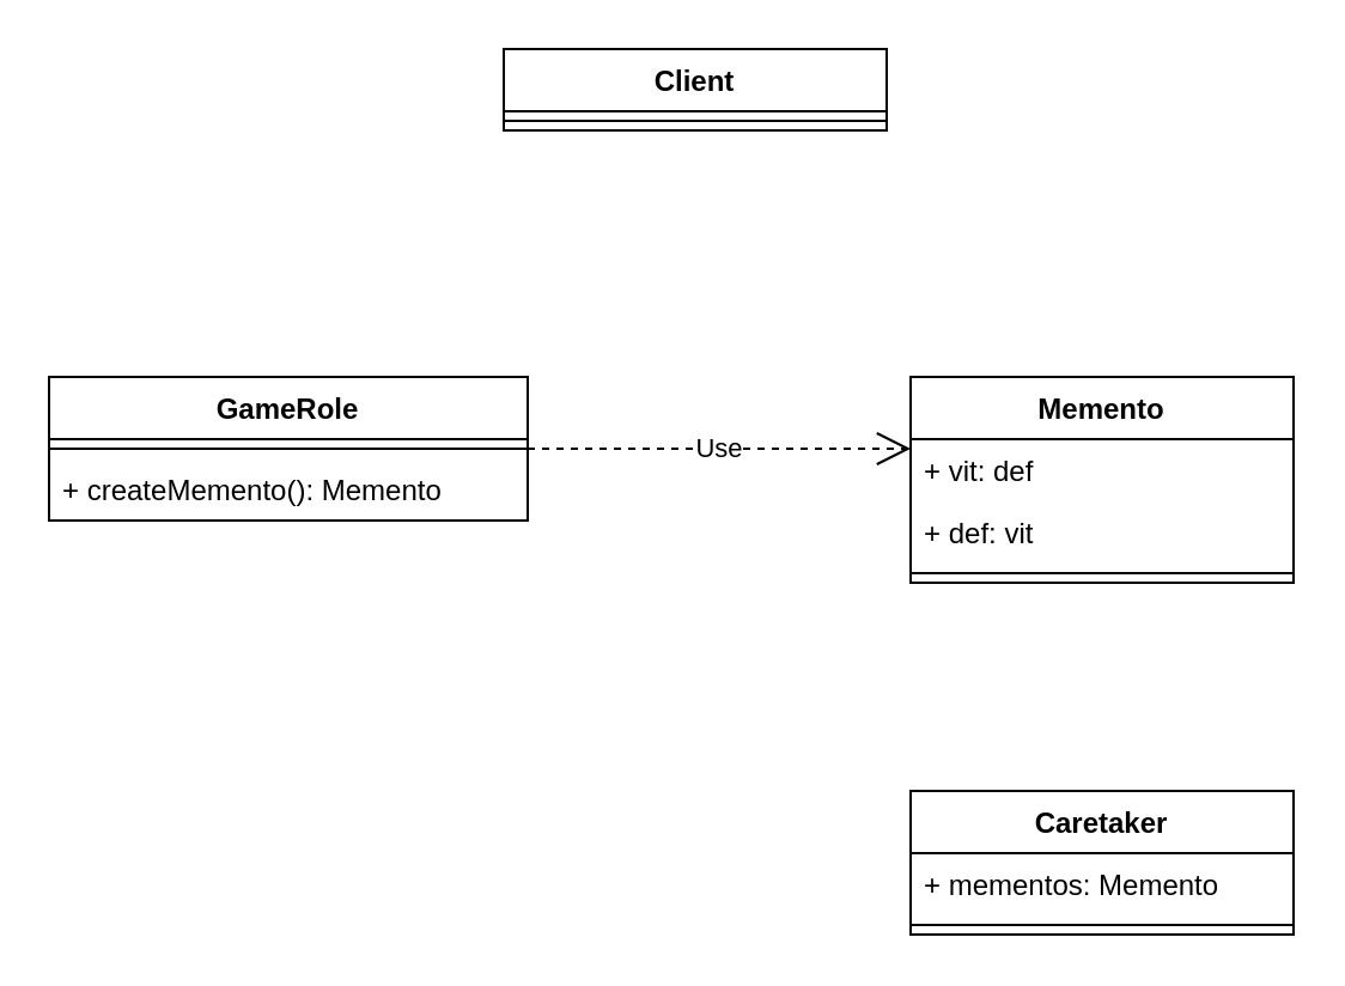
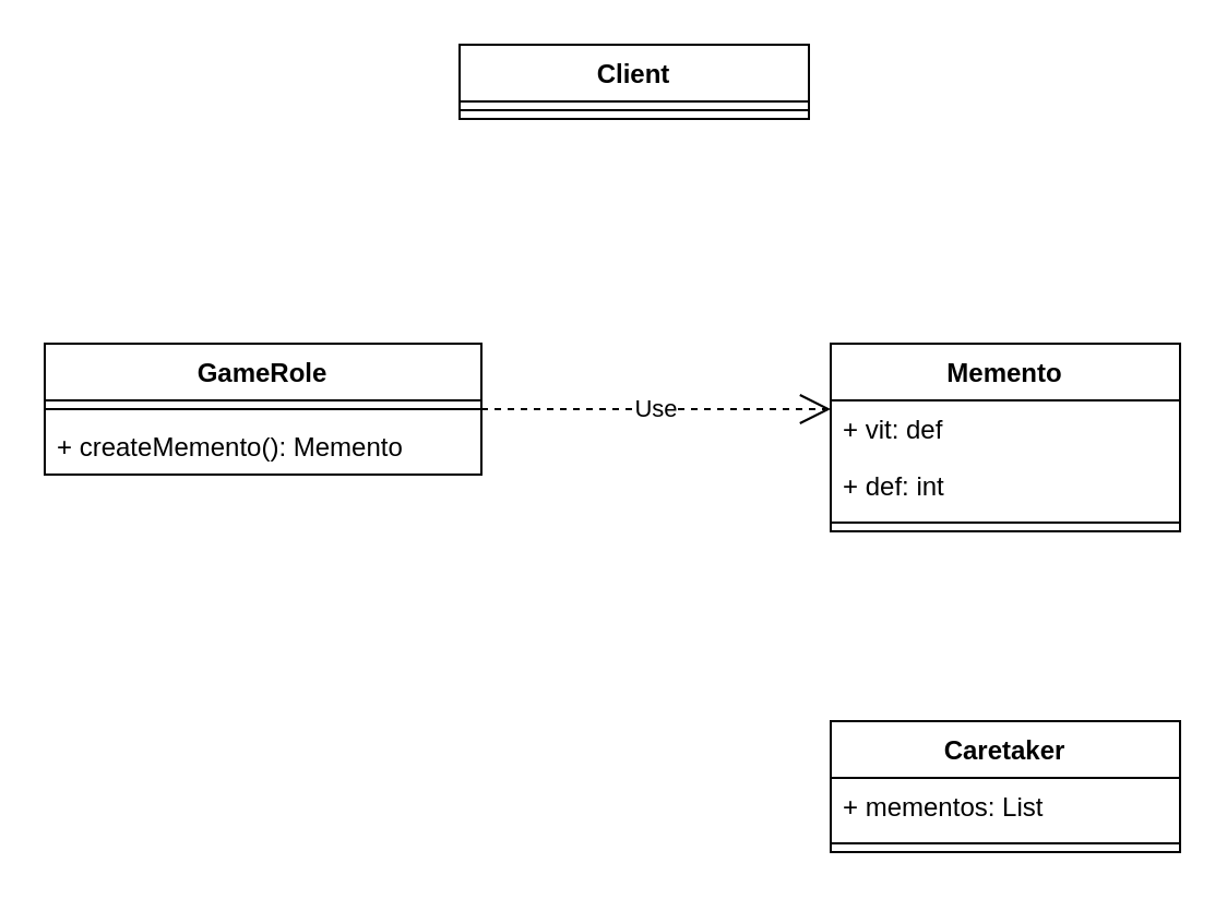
- <mxCell id="4" value="+ def: vit" style="text;strokeColor=none;fillColor=none;align=left;verticalAlign=top;spacingLeft=4;spacingRight=4;overflow=hidden;rotatable=0;points=[[0,0.5],[1,0.5]];portConstraint=eastwest;" vertex="1" parent="2"><mxGeometry y="52" width="160" height="26" as="geometry" /></mxCell>
+ <mxCell id="4" value="+ def: int" style="text;strokeColor=none;fillColor=none;align=left;verticalAlign=top;spacingLeft=4;spacingRight=4;overflow=hidden;rotatable=0;points=[[0,0.5],[1,0.5]];portConstraint=eastwest;" vertex="1" parent="2"><mxGeometry y="52" width="160" height="26" as="geometry" /></mxCell>
- <mxCell id="7" value="+ mementos: Memento" style="text;strokeColor=none;fillColor=none;align=left;verticalAlign=top;spacingLeft=4;spacingRight=4;overflow=hidden;rotatable=0;points=[[0,0.5],[1,0.5]];portConstraint=eastwest;" vertex="1" parent="6"><mxGeometry y="26" width="160" height="26" as="geometry" /></mxCell>
+ <mxCell id="7" value="+ mementos: List" style="text;strokeColor=none;fillColor=none;align=left;verticalAlign=top;spacingLeft=4;spacingRight=4;overflow=hidden;rotatable=0;points=[[0,0.5],[1,0.5]];portConstraint=eastwest;" vertex="1" parent="6"><mxGeometry y="26" width="160" height="26" as="geometry" /></mxCell>
